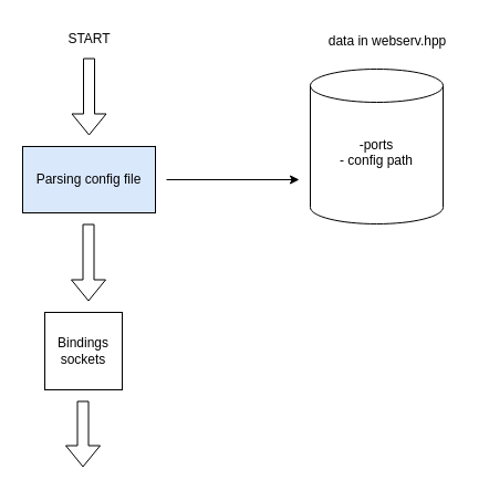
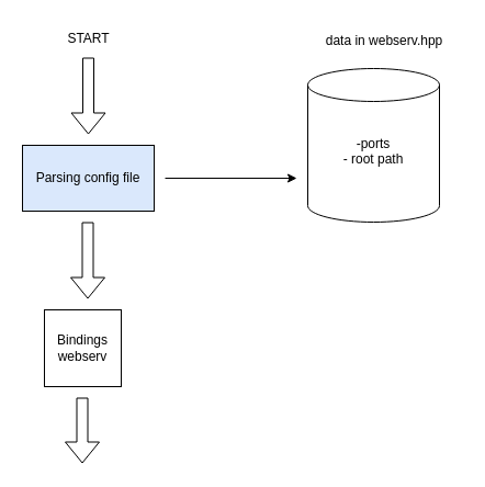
- <mxCell id="6" value="&lt;div&gt;-ports&lt;/div&gt;&lt;div&gt;- config path&lt;/div&gt;&lt;div&gt;&lt;br&gt;&lt;/div&gt;" style="shape=cylinder3;whiteSpace=wrap;html=1;boundedLbl=1;backgroundOutline=1;size=15;" parent="1" vertex="1"><mxGeometry x="280" y="62" width="120" height="140" as="geometry" /></mxCell>
+ <mxCell id="6" value="&lt;div&gt;-ports&lt;/div&gt;&lt;div&gt;- root path&lt;/div&gt;&lt;div&gt;&lt;br&gt;&lt;/div&gt;" style="shape=cylinder3;whiteSpace=wrap;html=1;boundedLbl=1;backgroundOutline=1;size=15;" parent="1" vertex="1"><mxGeometry x="280" y="62" width="120" height="140" as="geometry" /></mxCell>
- <mxCell id="9" value="&lt;div&gt;Bindings sockets&lt;/div&gt;" style="whiteSpace=wrap;html=1;aspect=fixed;" parent="1" vertex="1"><mxGeometry x="40" y="282" width="70" height="70" as="geometry" /></mxCell>
+ <mxCell id="9" value="&lt;div&gt;Bindings webserv&lt;/div&gt;" style="whiteSpace=wrap;html=1;aspect=fixed;" parent="1" vertex="1"><mxGeometry x="40" y="282" width="70" height="70" as="geometry" /></mxCell>
